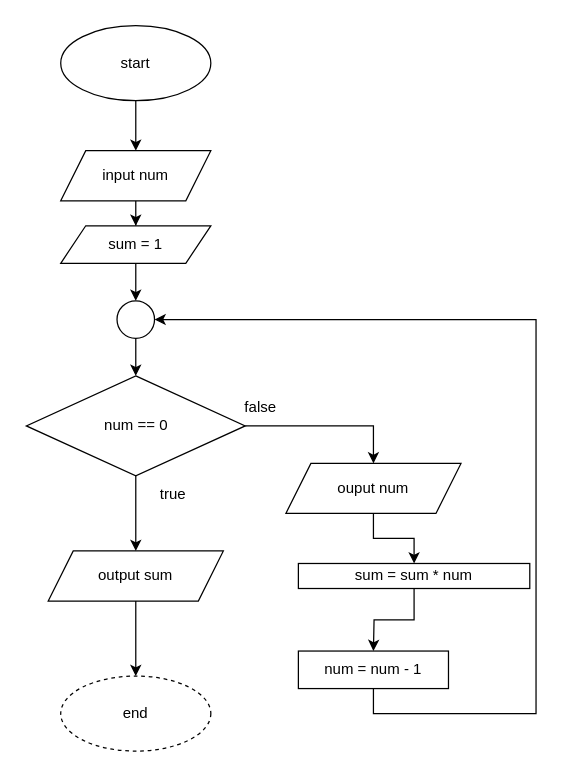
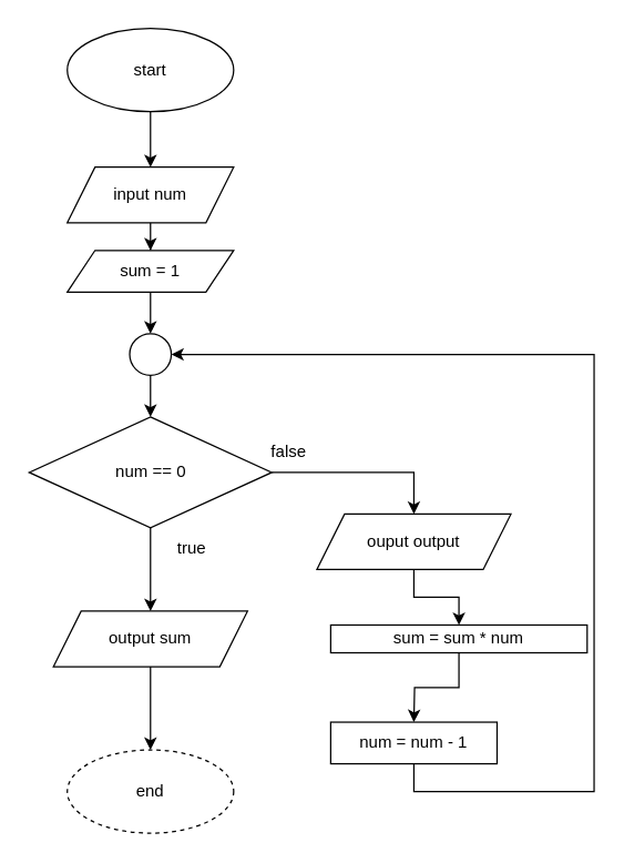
- <mxCell id="13" value="ouput num" style="shape=parallelogram;perimeter=parallelogramPerimeter;whiteSpace=wrap;html=1;fixedSize=1;" vertex="1" parent="1"><mxGeometry x="228" y="370" width="140" height="40" as="geometry" /></mxCell>
+ <mxCell id="13" value="ouput output" style="shape=parallelogram;perimeter=parallelogramPerimeter;whiteSpace=wrap;html=1;fixedSize=1;" vertex="1" parent="1"><mxGeometry x="228" y="370" width="140" height="40" as="geometry" /></mxCell>
